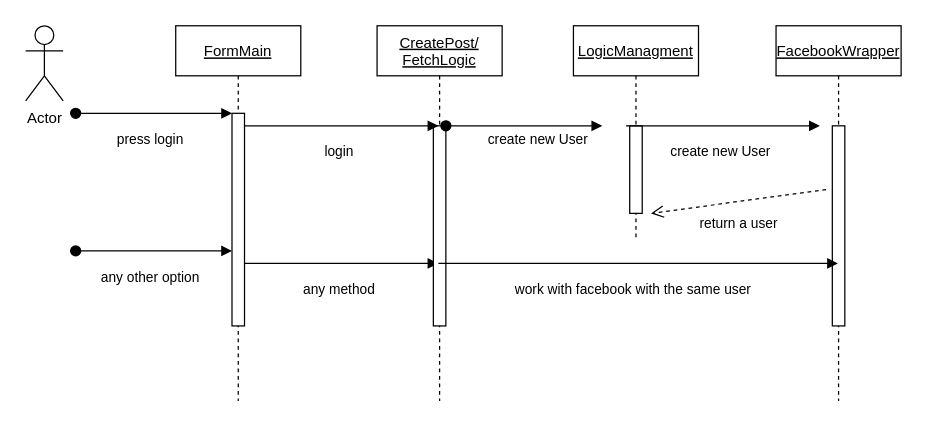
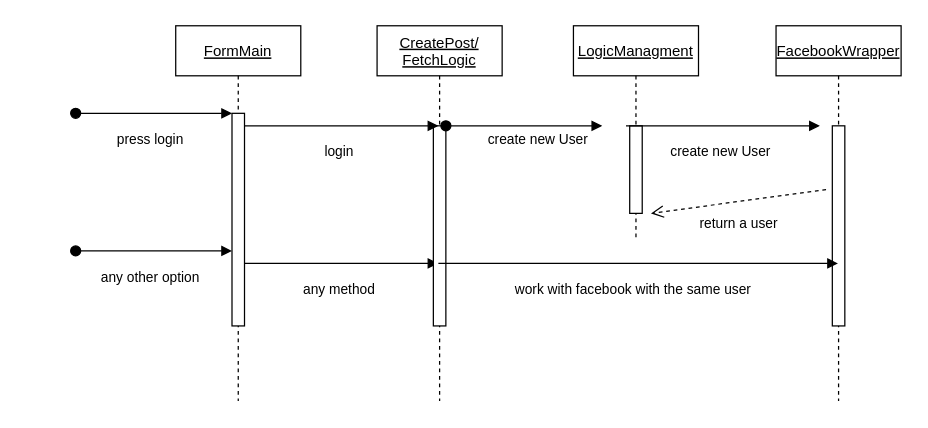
- <mxCell id="15" value="Actor" style="shape=umlActor;verticalLabelPosition=bottom;verticalAlign=top;html=1;outlineConnect=0;" vertex="1" parent="1"><mxGeometry y="20" width="30" height="60" as="geometry" x="20" /></mxCell>
